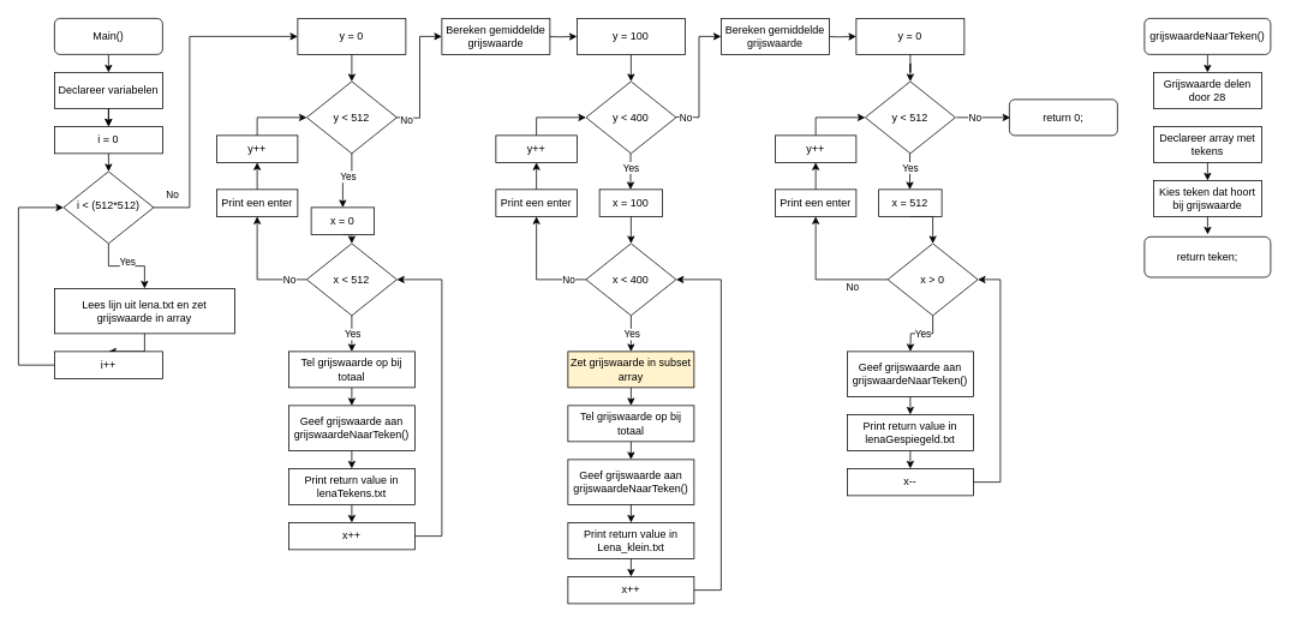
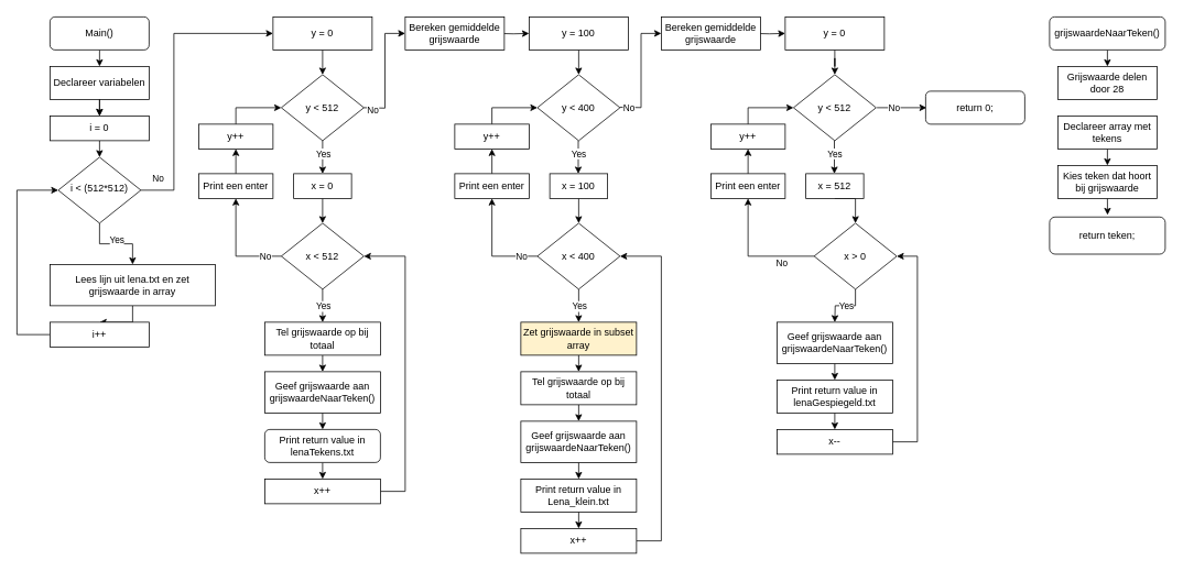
- <mxCell id="100" value="x = 0" style="rounded=0;whiteSpace=wrap;html=1;" vertex="1" parent="1"><mxGeometry x="345" y="230" width="70" height="30" as="geometry" /></mxCell>
+ <mxCell id="100" value="x = 0" style="rounded=0;whiteSpace=wrap;html=1;" vertex="1" parent="1"><mxGeometry x="355" y="210" width="70" height="30" as="geometry" /></mxCell>
- <mxCell id="23" value="Print return value in lenaTekens.txt" style="rounded=0;whiteSpace=wrap;html=1;" parent="1" vertex="1"><mxGeometry x="320" y="520" width="140" height="40" as="geometry" /></mxCell>
+ <mxCell id="23" value="Print return value in lenaTekens.txt" style="whiteSpace=wrap;html=1;rounded=1;" parent="1" vertex="1"><mxGeometry x="320" y="520" width="140" height="40" as="geometry" /></mxCell>
